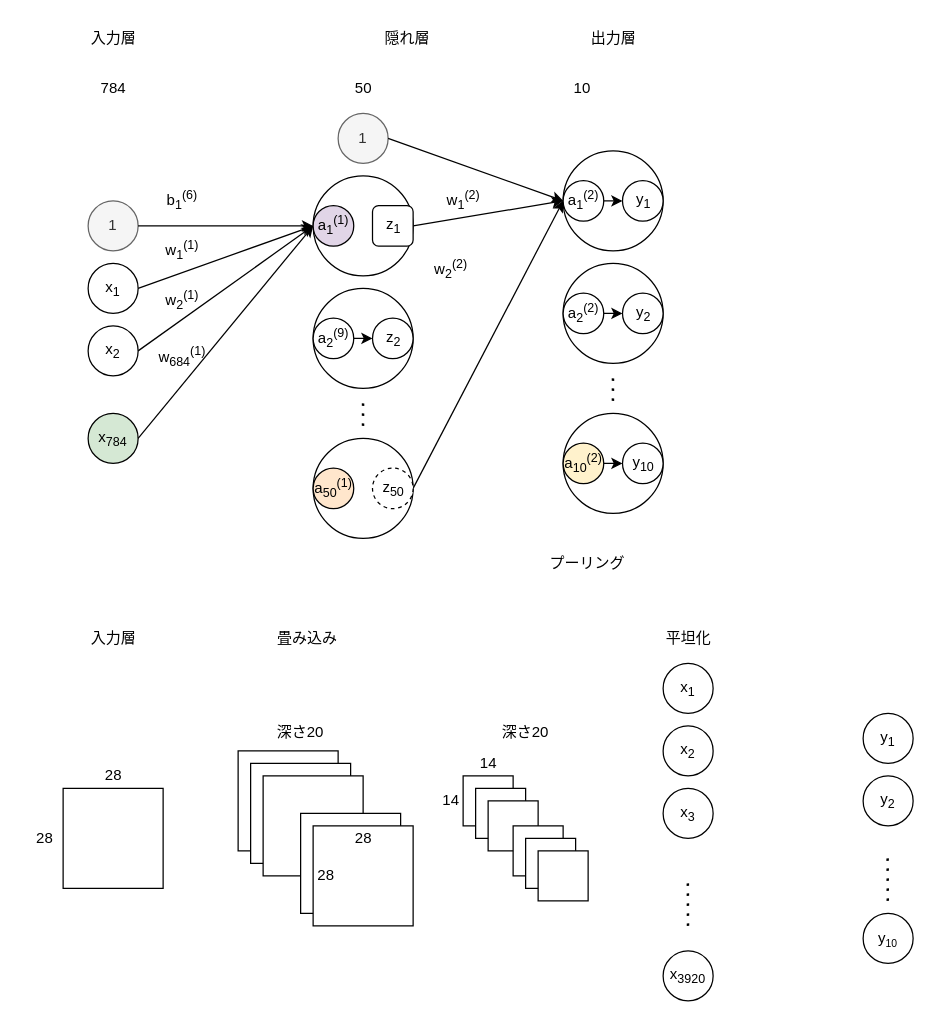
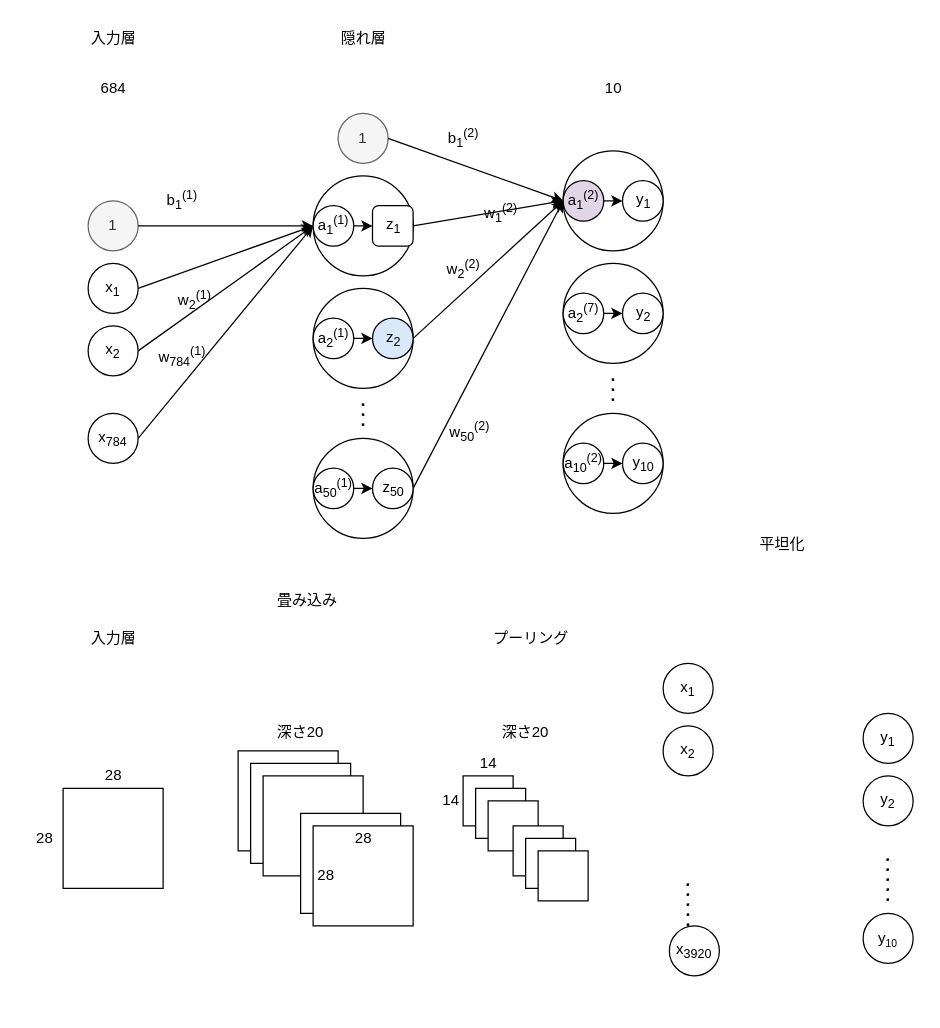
- <mxCell id="8" value="隠れ層" style="text;html=1;align=center;verticalAlign=middle;resizable=0;points=[];autosize=1;strokeColor=none;fillColor=none;" parent="1" vertex="1"><mxGeometry x="300" y="20" width="50" height="20" as="geometry" /></mxCell>
+ <mxCell id="8" value="隠れ層" style="text;html=1;align=center;verticalAlign=middle;resizable=0;points=[];autosize=1;strokeColor=none;fillColor=none;" parent="1" vertex="1"><mxGeometry x="265" y="20" width="50" height="20" as="geometry" /></mxCell>
- <mxCell id="10" value="出力層" style="text;html=1;align=center;verticalAlign=middle;resizable=0;points=[];autosize=1;strokeColor=none;fillColor=none;" parent="1" vertex="1"><mxGeometry x="465" y="20" width="50" height="20" as="geometry" /></mxCell>
- <mxCell id="6" value="784" style="text;html=1;align=center;verticalAlign=middle;resizable=0;points=[];autosize=1;strokeColor=none;fillColor=none;" parent="1" vertex="1"><mxGeometry x="70" y="60" width="40" height="20" as="geometry" /></mxCell>
+ <mxCell id="6" value="684" style="text;html=1;align=center;verticalAlign=middle;resizable=0;points=[];autosize=1;strokeColor=none;fillColor=none;" parent="1" vertex="1"><mxGeometry x="70" y="60" width="40" height="20" as="geometry" /></mxCell>
- <mxCell id="9" value="50" style="text;html=1;align=center;verticalAlign=middle;resizable=0;points=[];autosize=1;strokeColor=none;fillColor=none;" parent="1" vertex="1"><mxGeometry x="275" y="60" width="30" height="20" as="geometry" /></mxCell>
- <mxCell id="11" value="10" style="text;html=1;align=center;verticalAlign=middle;resizable=0;points=[];autosize=1;strokeColor=none;fillColor=none;" parent="1" vertex="1"><mxGeometry x="450" y="60" width="30" height="20" as="geometry" /></mxCell>
+ <mxCell id="11" value="10" style="text;html=1;align=center;verticalAlign=middle;resizable=0;points=[];autosize=1;strokeColor=none;fillColor=none;" parent="1" vertex="1"><mxGeometry x="475" y="60" width="30" height="20" as="geometry" /></mxCell>
+ <mxCell id="26" value="b&lt;sub&gt;1&lt;/sub&gt;&lt;sup&gt;(2)&lt;/sup&gt;" style="text;html=1;align=center;verticalAlign=middle;resizable=0;points=[];autosize=1;strokeColor=none;fillColor=none;" parent="1" vertex="1"><mxGeometry x="350" y="95" width="40" height="30" as="geometry" /></mxCell>
- <mxCell id="16" value="b&lt;sub&gt;1&lt;/sub&gt;&lt;sup&gt;(6)&lt;/sup&gt;" style="text;html=1;align=center;verticalAlign=middle;resizable=0;points=[];autosize=1;strokeColor=none;fillColor=none;" parent="1" vertex="1"><mxGeometry x="125" y="145" width="40" height="30" as="geometry" /></mxCell>
+ <mxCell id="16" value="b&lt;sub&gt;1&lt;/sub&gt;&lt;sup&gt;(1)&lt;/sup&gt;" style="text;html=1;align=center;verticalAlign=middle;resizable=0;points=[];autosize=1;strokeColor=none;fillColor=none;" parent="1" vertex="1"><mxGeometry x="125" y="145" width="40" height="30" as="geometry" /></mxCell>
- <mxCell id="27" value="&lt;span style=&quot;font-size: 12px&quot;&gt;w&lt;/span&gt;&lt;sub&gt;1&lt;/sub&gt;&lt;sup&gt;(2)&lt;/sup&gt;" style="text;html=1;align=center;verticalAlign=middle;resizable=0;points=[];autosize=1;strokeColor=none;fillColor=none;" parent="1" vertex="1"><mxGeometry x="350" y="145" width="40" height="30" as="geometry" /></mxCell>
+ <mxCell id="27" value="&lt;span style=&quot;font-size: 12px&quot;&gt;w&lt;/span&gt;&lt;sub&gt;1&lt;/sub&gt;&lt;sup&gt;(2)&lt;/sup&gt;" style="text;html=1;align=center;verticalAlign=middle;resizable=0;points=[];autosize=1;strokeColor=none;fillColor=none;" parent="1" vertex="1"><mxGeometry x="380" y="155" width="40" height="30" as="geometry" /></mxCell>
- <mxCell id="48" value="a&lt;sub&gt;1&lt;/sub&gt;&lt;sup&gt;(2)&lt;/sup&gt;" style="ellipse;whiteSpace=wrap;html=1;aspect=fixed;" parent="46" vertex="1"><mxGeometry y="23.75" width="32.5" height="32.5" as="geometry" /></mxCell>
+ <mxCell id="48" value="a&lt;sub&gt;1&lt;/sub&gt;&lt;sup&gt;(2)&lt;/sup&gt;" style="ellipse;whiteSpace=wrap;html=1;aspect=fixed;fillColor=#e1d5e7;" parent="46" vertex="1"><mxGeometry y="23.75" width="32.5" height="32.5" as="geometry" /></mxCell>
- <mxCell id="32" value="a&lt;sub&gt;1&lt;/sub&gt;&lt;sup&gt;(1)&lt;/sup&gt;" style="ellipse;whiteSpace=wrap;html=1;aspect=fixed;fillColor=#e1d5e7;" parent="30" vertex="1"><mxGeometry y="23.75" width="32.5" height="32.5" as="geometry" /></mxCell>
+ <mxCell id="32" value="a&lt;sub&gt;1&lt;/sub&gt;&lt;sup&gt;(1)&lt;/sup&gt;" style="ellipse;whiteSpace=wrap;html=1;aspect=fixed;" parent="30" vertex="1"><mxGeometry y="23.75" width="32.5" height="32.5" as="geometry" /></mxCell>
+ <mxCell id="34" value="" style="endArrow=classic;html=1;rounded=0;exitX=1;exitY=0.5;exitDx=0;exitDy=0;entryX=0;entryY=0.5;entryDx=0;entryDy=0;" parent="30" source="32" target="33" edge="1"><mxGeometry width="50" height="50" relative="1" as="geometry"><mxPoint x="-30" y="110" as="sourcePoint" /><mxPoint x="20" y="60" as="targetPoint" /></mxGeometry></mxCell>
- <mxCell id="18" value="&lt;span style=&quot;font-size: 12px&quot;&gt;w&lt;/span&gt;&lt;sub&gt;1&lt;/sub&gt;&lt;sup&gt;(1)&lt;/sup&gt;" style="text;html=1;align=center;verticalAlign=middle;resizable=0;points=[];autosize=1;strokeColor=none;fillColor=none;" parent="1" vertex="1"><mxGeometry x="125" y="185" width="40" height="30" as="geometry" /></mxCell>
- <mxCell id="28" value="&lt;span style=&quot;font-size: 12px&quot;&gt;w&lt;/span&gt;&lt;sub&gt;2&lt;/sub&gt;&lt;sup&gt;(2)&lt;/sup&gt;" style="text;html=1;align=center;verticalAlign=middle;resizable=0;points=[];autosize=1;strokeColor=none;fillColor=none;" parent="1" vertex="1"><mxGeometry x="340" y="200" width="40" height="30" as="geometry" /></mxCell>
+ <mxCell id="28" value="&lt;span style=&quot;font-size: 12px&quot;&gt;w&lt;/span&gt;&lt;sub&gt;2&lt;/sub&gt;&lt;sup&gt;(2)&lt;/sup&gt;" style="text;html=1;align=center;verticalAlign=middle;resizable=0;points=[];autosize=1;strokeColor=none;fillColor=none;" parent="1" vertex="1"><mxGeometry x="350" y="200" width="40" height="30" as="geometry" /></mxCell>
+ <mxCell id="25" value="" style="endArrow=classic;html=1;rounded=0;exitX=1;exitY=0.5;exitDx=0;exitDy=0;entryX=0;entryY=0.5;entryDx=0;entryDy=0;" parent="1" source="38" target="48" edge="1"><mxGeometry width="50" height="50" relative="1" as="geometry"><mxPoint x="310" y="260" as="sourcePoint" /><mxPoint x="490" y="160" as="targetPoint" /></mxGeometry></mxCell>
- <mxCell id="19" value="&lt;span style=&quot;font-size: 12px&quot;&gt;w&lt;/span&gt;&lt;sub&gt;2&lt;/sub&gt;&lt;sup&gt;(1)&lt;/sup&gt;" style="text;html=1;align=center;verticalAlign=middle;resizable=0;points=[];autosize=1;strokeColor=none;fillColor=none;" parent="1" vertex="1"><mxGeometry x="125" y="225" width="40" height="30" as="geometry" /></mxCell>
+ <mxCell id="19" value="&lt;span style=&quot;font-size: 12px&quot;&gt;w&lt;/span&gt;&lt;sub&gt;2&lt;/sub&gt;&lt;sup&gt;(1)&lt;/sup&gt;" style="text;html=1;align=center;verticalAlign=middle;resizable=0;points=[];autosize=1;strokeColor=none;fillColor=none;" parent="1" vertex="1"><mxGeometry x="135" y="225" width="40" height="30" as="geometry" /></mxCell>
- <mxCell id="53" value="a&lt;sub&gt;2&lt;/sub&gt;&lt;sup&gt;(2)&lt;/sup&gt;" style="ellipse;whiteSpace=wrap;html=1;aspect=fixed;" parent="51" vertex="1"><mxGeometry y="23.75" width="32.5" height="32.5" as="geometry" /></mxCell>
+ <mxCell id="53" value="a&lt;sub&gt;2&lt;/sub&gt;&lt;sup&gt;(7)&lt;/sup&gt;" style="ellipse;whiteSpace=wrap;html=1;aspect=fixed;" parent="51" vertex="1"><mxGeometry y="23.75" width="32.5" height="32.5" as="geometry" /></mxCell>
- <mxCell id="37" value="a&lt;sub&gt;2&lt;/sub&gt;&lt;sup&gt;(9)&lt;/sup&gt;" style="ellipse;whiteSpace=wrap;html=1;aspect=fixed;" parent="35" vertex="1"><mxGeometry y="23.75" width="32.5" height="32.5" as="geometry" /></mxCell>
+ <mxCell id="37" value="a&lt;sub&gt;2&lt;/sub&gt;&lt;sup&gt;(1)&lt;/sup&gt;" style="ellipse;whiteSpace=wrap;html=1;aspect=fixed;" parent="35" vertex="1"><mxGeometry y="23.75" width="32.5" height="32.5" as="geometry" /></mxCell>
- <mxCell id="38" value="z&lt;sub&gt;2&lt;/sub&gt;" style="ellipse;whiteSpace=wrap;html=1;aspect=fixed;" parent="35" vertex="1"><mxGeometry x="47.5" y="23.75" width="32.5" height="32.5" as="geometry" /></mxCell>
+ <mxCell id="38" value="z&lt;sub&gt;2&lt;/sub&gt;" style="ellipse;whiteSpace=wrap;html=1;aspect=fixed;fillColor=#dae8fc;" parent="35" vertex="1"><mxGeometry x="47.5" y="23.75" width="32.5" height="32.5" as="geometry" /></mxCell>
- <mxCell id="20" value="&lt;span style=&quot;font-size: 12px&quot;&gt;w&lt;/span&gt;&lt;sub&gt;684&lt;/sub&gt;&lt;sup&gt;(1)&lt;/sup&gt;" style="text;html=1;align=center;verticalAlign=middle;resizable=0;points=[];autosize=1;strokeColor=none;fillColor=none;" parent="1" vertex="1"><mxGeometry x="120" y="270" width="50" height="30" as="geometry" /></mxCell>
+ <mxCell id="20" value="&lt;span style=&quot;font-size: 12px&quot;&gt;w&lt;/span&gt;&lt;sub&gt;784&lt;/sub&gt;&lt;sup&gt;(1)&lt;/sup&gt;" style="text;html=1;align=center;verticalAlign=middle;resizable=0;points=[];autosize=1;strokeColor=none;fillColor=none;" parent="1" vertex="1"><mxGeometry x="120" y="270" width="50" height="30" as="geometry" /></mxCell>
+ <mxCell id="29" value="&lt;span style=&quot;font-size: 12px&quot;&gt;w&lt;/span&gt;&lt;sub&gt;50&lt;/sub&gt;&lt;sup&gt;(2)&lt;/sup&gt;" style="text;html=1;align=center;verticalAlign=middle;resizable=0;points=[];autosize=1;strokeColor=none;fillColor=none;" parent="1" vertex="1"><mxGeometry x="350" y="330" width="50" height="30" as="geometry" /></mxCell>
- <mxCell id="5" value="x&lt;sub&gt;784&lt;/sub&gt;" style="ellipse;whiteSpace=wrap;html=1;aspect=fixed;fillColor=#d5e8d4;" parent="1" vertex="1"><mxGeometry x="70" y="330" width="40" height="40" as="geometry" /></mxCell>
+ <mxCell id="5" value="x&lt;sub&gt;784&lt;/sub&gt;" style="ellipse;whiteSpace=wrap;html=1;aspect=fixed;" parent="1" vertex="1"><mxGeometry x="70" y="330" width="40" height="40" as="geometry" /></mxCell>
- <mxCell id="58" value="a&lt;sub&gt;10&lt;/sub&gt;&lt;sup&gt;(2)&lt;/sup&gt;" style="ellipse;whiteSpace=wrap;html=1;aspect=fixed;fillColor=#fff2cc;" parent="56" vertex="1"><mxGeometry y="23.75" width="32.5" height="32.5" as="geometry" /></mxCell>
+ <mxCell id="58" value="a&lt;sub&gt;10&lt;/sub&gt;&lt;sup&gt;(2)&lt;/sup&gt;" style="ellipse;whiteSpace=wrap;html=1;aspect=fixed;" parent="56" vertex="1"><mxGeometry y="23.75" width="32.5" height="32.5" as="geometry" /></mxCell>
- <mxCell id="42" value="a&lt;sub&gt;50&lt;/sub&gt;&lt;sup&gt;(1)&lt;/sup&gt;" style="ellipse;whiteSpace=wrap;html=1;aspect=fixed;fillColor=#ffe6cc;" parent="40" vertex="1"><mxGeometry y="23.75" width="32.5" height="32.5" as="geometry" /></mxCell>
+ <mxCell id="42" value="a&lt;sub&gt;50&lt;/sub&gt;&lt;sup&gt;(1)&lt;/sup&gt;" style="ellipse;whiteSpace=wrap;html=1;aspect=fixed;" parent="40" vertex="1"><mxGeometry y="23.75" width="32.5" height="32.5" as="geometry" /></mxCell>
+ <mxCell id="44" value="" style="endArrow=classic;html=1;rounded=0;exitX=1;exitY=0.5;exitDx=0;exitDy=0;entryX=0;entryY=0.5;entryDx=0;entryDy=0;" parent="40" source="42" target="43" edge="1"><mxGeometry width="50" height="50" relative="1" as="geometry"><mxPoint x="-30" y="110" as="sourcePoint" /><mxPoint x="20" y="60" as="targetPoint" /></mxGeometry></mxCell>
- <mxCell id="43" value="z&lt;sub&gt;50&lt;/sub&gt;" style="ellipse;whiteSpace=wrap;html=1;aspect=fixed;dashed=1;" parent="40" vertex="1"><mxGeometry x="47.5" y="23.75" width="32.5" height="32.5" as="geometry" /></mxCell>
+ <mxCell id="43" value="z&lt;sub&gt;50&lt;/sub&gt;" style="ellipse;whiteSpace=wrap;html=1;aspect=fixed;" parent="40" vertex="1"><mxGeometry x="47.5" y="23.75" width="32.5" height="32.5" as="geometry" /></mxCell>
- <mxCell id="76" value="プーリング" style="text;html=1;align=center;verticalAlign=middle;resizable=0;points=[];autosize=1;strokeColor=none;fillColor=none;" parent="1" vertex="1"><mxGeometry x="429" y="440" width="80" height="20" as="geometry" /></mxCell>
+ <mxCell id="76" value="プーリング" style="text;html=1;align=center;verticalAlign=middle;resizable=0;points=[];autosize=1;strokeColor=none;fillColor=none;" parent="1" vertex="1"><mxGeometry x="384" y="500" width="80" height="20" as="geometry" /></mxCell>
- <mxCell id="74" value="畳み込み" style="text;html=1;align=center;verticalAlign=middle;resizable=0;points=[];autosize=1;strokeColor=none;fillColor=none;" parent="1" vertex="1"><mxGeometry x="215" y="500" width="60" height="20" as="geometry" /></mxCell>
+ <mxCell id="74" value="畳み込み" style="text;html=1;align=center;verticalAlign=middle;resizable=0;points=[];autosize=1;strokeColor=none;fillColor=none;" parent="1" vertex="1"><mxGeometry x="215" y="470" width="60" height="20" as="geometry" /></mxCell>
- <mxCell id="84" value="平坦化" style="text;html=1;align=center;verticalAlign=middle;resizable=0;points=[];autosize=1;strokeColor=none;fillColor=none;" parent="1" vertex="1"><mxGeometry x="525" y="500" width="50" height="20" as="geometry" /></mxCell>
+ <mxCell id="84" value="平坦化" style="text;html=1;align=center;verticalAlign=middle;resizable=0;points=[];autosize=1;strokeColor=none;fillColor=none;" parent="1" vertex="1"><mxGeometry x="600" y="425" width="50" height="20" as="geometry" /></mxCell>
- <mxCell id="87" value="x&lt;sub&gt;3&lt;/sub&gt;" style="ellipse;whiteSpace=wrap;html=1;aspect=fixed;" parent="1" vertex="1"><mxGeometry x="530" y="630" width="40" height="40" as="geometry" /></mxCell>
- <mxCell id="88" value="x&lt;sub&gt;3920&lt;/sub&gt;" style="ellipse;whiteSpace=wrap;html=1;aspect=fixed;" parent="1" vertex="1"><mxGeometry x="530" y="760" width="40" height="40" as="geometry" /></mxCell>
+ <mxCell id="88" value="x&lt;sub&gt;3920&lt;/sub&gt;" style="ellipse;whiteSpace=wrap;html=1;aspect=fixed;" parent="1" vertex="1"><mxGeometry x="535" y="740" width="40" height="40" as="geometry" /></mxCell>
